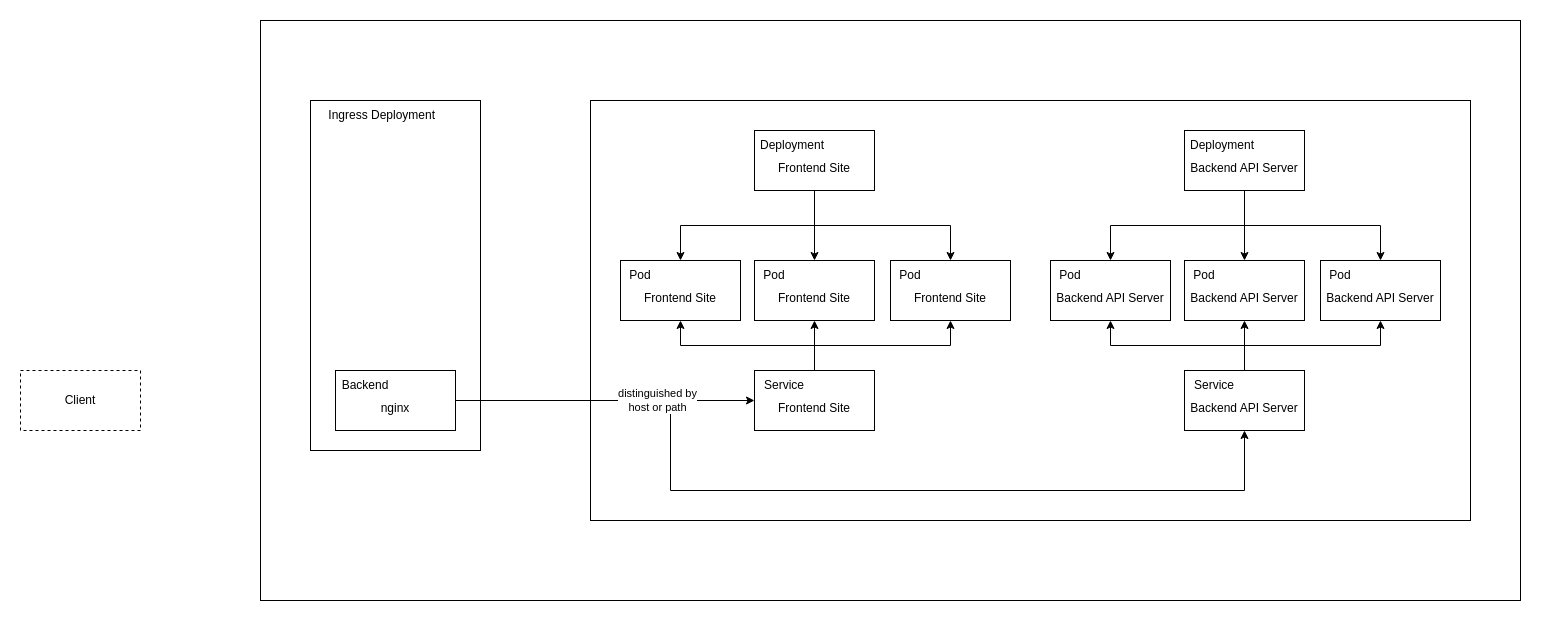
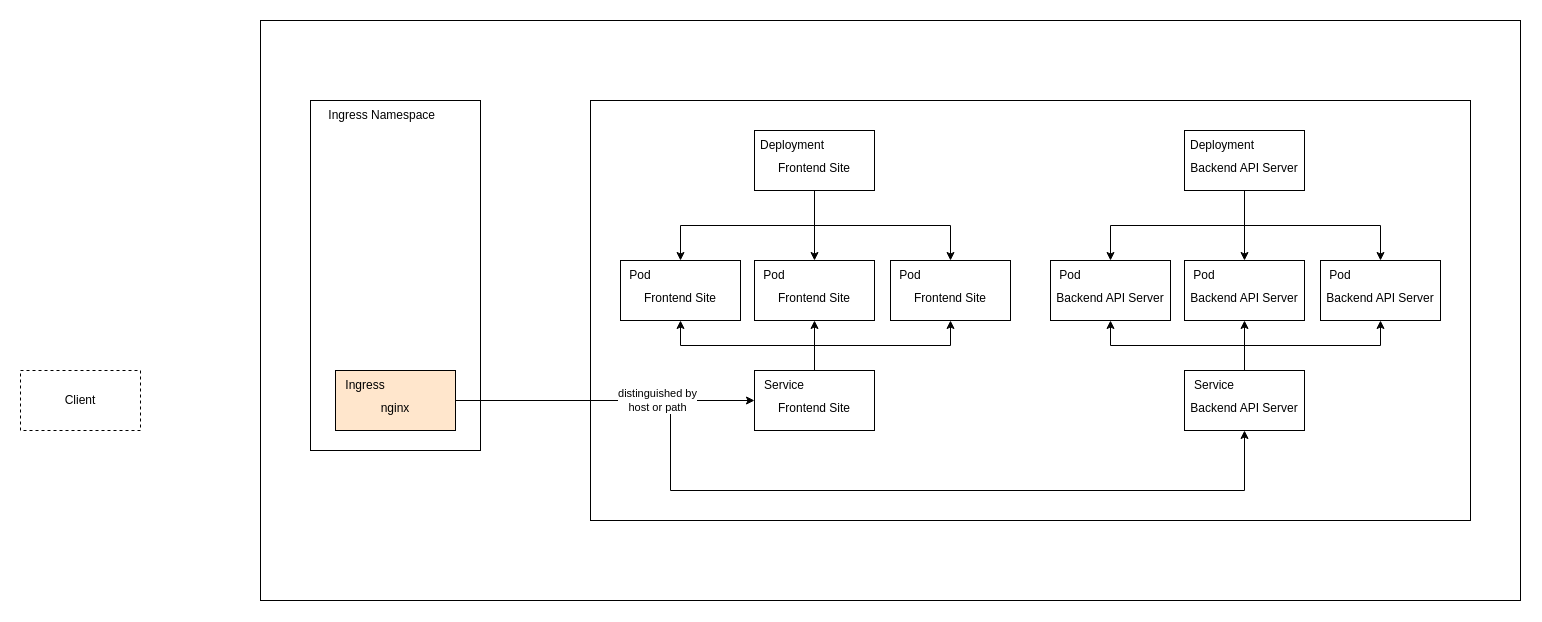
- <mxCell id="43" value="&amp;nbsp;Ingress Deployment" style="text;html=1;align=center;verticalAlign=middle;whiteSpace=wrap;rounded=0;" parent="1" vertex="1"><mxGeometry x="310" y="100" width="140" height="30" as="geometry" /></mxCell>
+ <mxCell id="43" value="&amp;nbsp;Ingress Namespace" style="text;html=1;align=center;verticalAlign=middle;whiteSpace=wrap;rounded=0;" parent="1" vertex="1"><mxGeometry x="310" y="100" width="140" height="30" as="geometry" /></mxCell>
- <mxCell id="41" value="Backend" style="text;html=1;align=center;verticalAlign=middle;whiteSpace=wrap;rounded=0;" parent="1" vertex="1"><mxGeometry x="335" y="370" width="60" height="30" as="geometry" /></mxCell>
+ <mxCell id="41" value="Ingress" style="text;html=1;align=center;verticalAlign=middle;whiteSpace=wrap;rounded=0;" parent="1" vertex="1"><mxGeometry x="335" y="370" width="60" height="30" as="geometry" /></mxCell>
- <mxCell id="40" value="&lt;div&gt;&lt;br&gt;&lt;/div&gt;&lt;div&gt;nginx&lt;/div&gt;" style="rounded=0;whiteSpace=wrap;html=1;" parent="1" vertex="1"><mxGeometry x="335" y="370" width="120" height="60" as="geometry" /></mxCell>
+ <mxCell id="40" value="&lt;div&gt;&lt;br&gt;&lt;/div&gt;&lt;div&gt;nginx&lt;/div&gt;" style="rounded=0;whiteSpace=wrap;html=1;fillColor=#ffe6cc;" parent="1" vertex="1"><mxGeometry x="335" y="370" width="120" height="60" as="geometry" /></mxCell>
